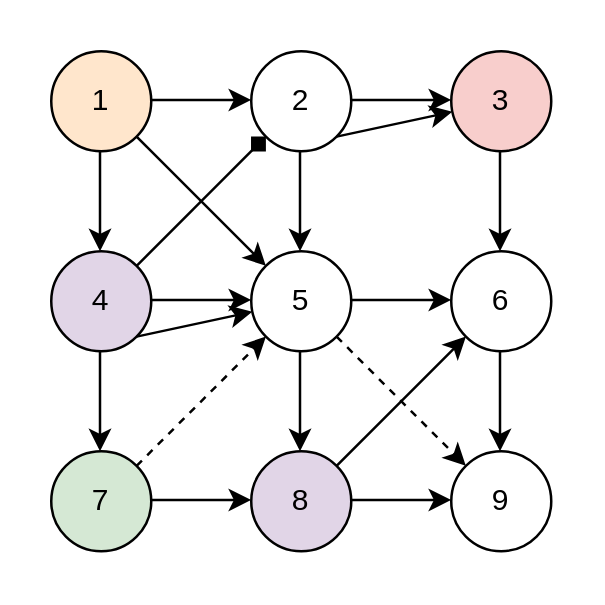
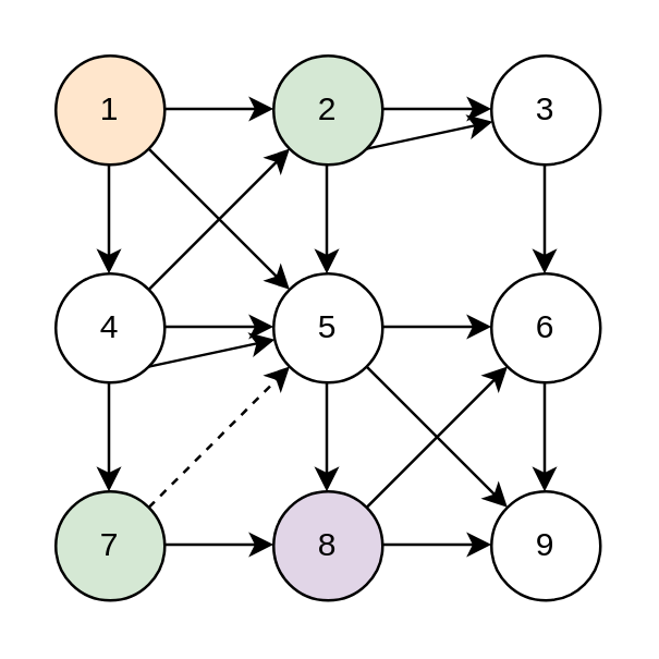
- <mxCell id="3" value="2" style="ellipse;whiteSpace=wrap;html=1;aspect=fixed;" vertex="1" parent="1"><mxGeometry x="100" y="20" width="40" height="40" as="geometry" /></mxCell>
+ <mxCell id="3" value="2" style="ellipse;whiteSpace=wrap;html=1;aspect=fixed;fillColor=#d5e8d4;" vertex="1" parent="1"><mxGeometry x="100" y="20" width="40" height="40" as="geometry" /></mxCell>
- <mxCell id="4" value="3" style="ellipse;whiteSpace=wrap;html=1;aspect=fixed;fillColor=#f8cecc;" vertex="1" parent="1"><mxGeometry x="180" y="20" width="40" height="40" as="geometry" /></mxCell>
+ <mxCell id="4" value="3" style="ellipse;whiteSpace=wrap;html=1;aspect=fixed;" vertex="1" parent="1"><mxGeometry x="180" y="20" width="40" height="40" as="geometry" /></mxCell>
- <mxCell id="27" value="" style="endArrow=diamond;html=1;rounded=0;exitX=1;exitY=0;exitDx=0;exitDy=0;entryX=0;entryY=1;entryDx=0;entryDy=0;" edge="1" parent="1" source="5" target="3"><mxGeometry width="50" height="50" relative="1" as="geometry"><mxPoint x="60" y="100" as="sourcePoint" /><mxPoint x="112" y="152" as="targetPoint" /></mxGeometry></mxCell>
+ <mxCell id="27" value="" style="endArrow=classic;html=1;rounded=0;exitX=1;exitY=0;exitDx=0;exitDy=0;entryX=0;entryY=1;entryDx=0;entryDy=0;" edge="1" parent="1" source="5" target="3"><mxGeometry width="50" height="50" relative="1" as="geometry"><mxPoint x="60" y="100" as="sourcePoint" /><mxPoint x="112" y="152" as="targetPoint" /></mxGeometry></mxCell>
- <mxCell id="5" value="4" style="ellipse;whiteSpace=wrap;html=1;aspect=fixed;fillColor=#e1d5e7;" vertex="1" parent="1"><mxGeometry x="20" y="100" width="40" height="40" as="geometry" /></mxCell>
+ <mxCell id="5" value="4" style="ellipse;whiteSpace=wrap;html=1;aspect=fixed;" vertex="1" parent="1"><mxGeometry x="20" y="100" width="40" height="40" as="geometry" /></mxCell>
- <mxCell id="24" value="" style="endArrow=classic;html=1;rounded=0;exitX=1;exitY=1;exitDx=0;exitDy=0;entryX=0;entryY=0;entryDx=0;entryDy=0;dashed=1;" edge="1" parent="1" source="6" target="10"><mxGeometry width="50" height="50" relative="1" as="geometry"><mxPoint x="140" y="128" as="sourcePoint" /><mxPoint x="192" y="180" as="targetPoint" /></mxGeometry></mxCell>
+ <mxCell id="24" value="" style="endArrow=classic;html=1;rounded=0;exitX=1;exitY=1;exitDx=0;exitDy=0;entryX=0;entryY=0;entryDx=0;entryDy=0;" edge="1" parent="1" source="6" target="10"><mxGeometry width="50" height="50" relative="1" as="geometry"><mxPoint x="140" y="128" as="sourcePoint" /><mxPoint x="192" y="180" as="targetPoint" /></mxGeometry></mxCell>
